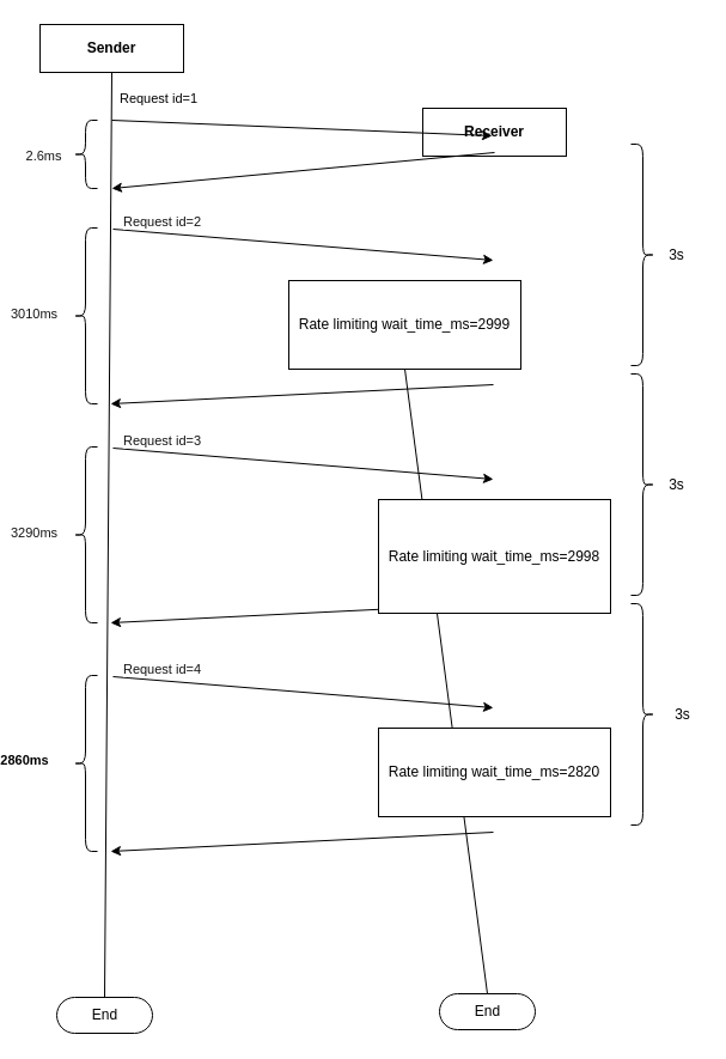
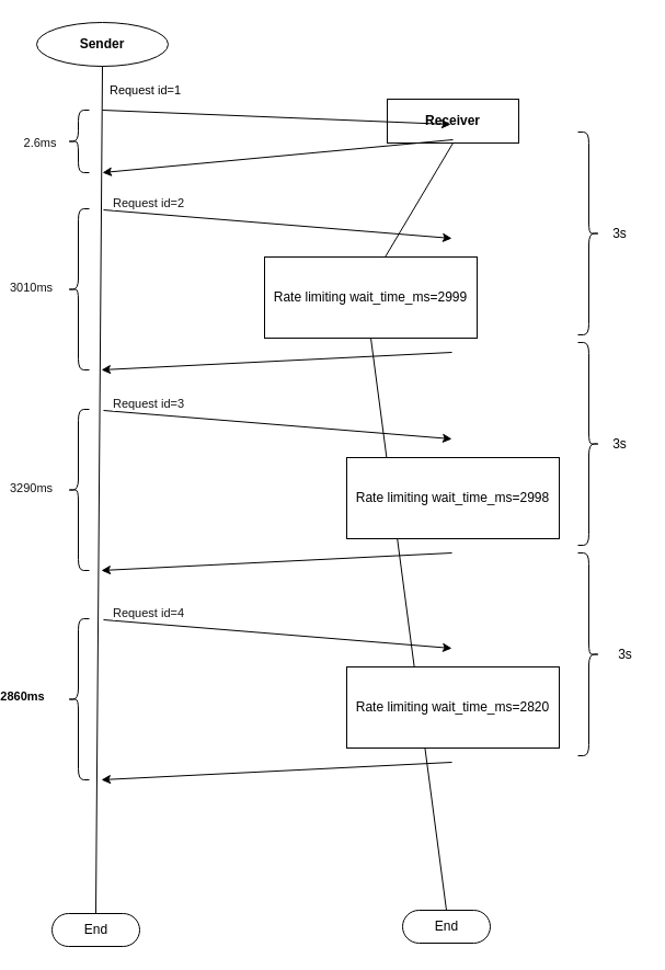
- <mxCell id="2" value="Sender" style="rounded=0;whiteSpace=wrap;html=1;fontStyle=1" parent="1" vertex="1"><mxGeometry x="28" y="20" width="120" height="40" as="geometry" /></mxCell>
+ <mxCell id="2" value="Sender" style="ellipse;whiteSpace=wrap;html=1;fontStyle=1;" parent="1" vertex="1"><mxGeometry x="28" y="20" width="120" height="40" as="geometry" /></mxCell>
+ <mxCell id="5" value="" style="endArrow=none;html=1;entryX=0.5;entryY=1;entryDx=0;entryDy=0;exitX=0.5;exitY=0.5;exitDx=0;exitDy=-15;exitPerimeter=0;" parent="1" source="17" target="3" edge="1"><mxGeometry width="50" height="50" relative="1" as="geometry"><mxPoint x="407" y="620" as="sourcePoint" /><mxPoint x="406.5" y="220" as="targetPoint" /></mxGeometry></mxCell>
- <mxCell id="24" value="Rate limiting wait_time_ms=2998" style="rounded=0;whiteSpace=wrap;html=1;" vertex="1" parent="1"><mxGeometry x="311" y="417" width="194" height="95" as="geometry" /></mxCell>
+ <mxCell id="24" value="Rate limiting wait_time_ms=2998" style="rounded=0;whiteSpace=wrap;html=1;" vertex="1" parent="1"><mxGeometry x="311" y="417" width="194" height="74" as="geometry" /></mxCell>
